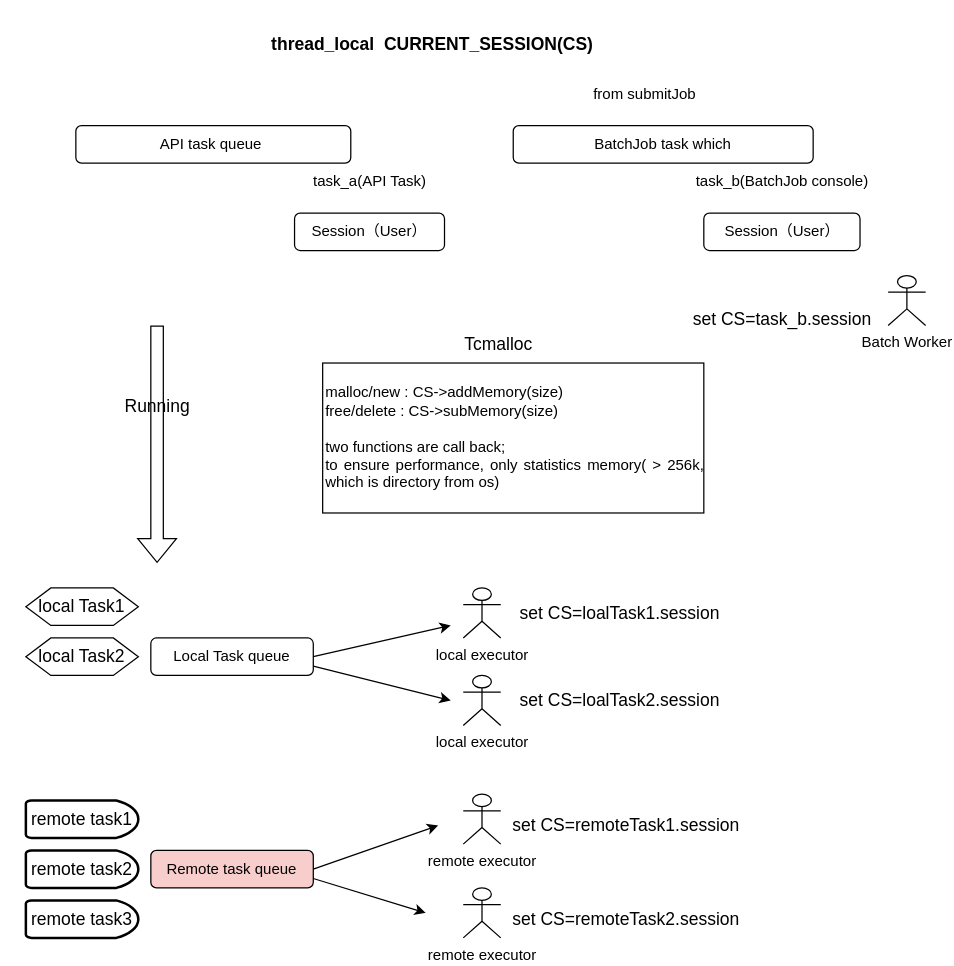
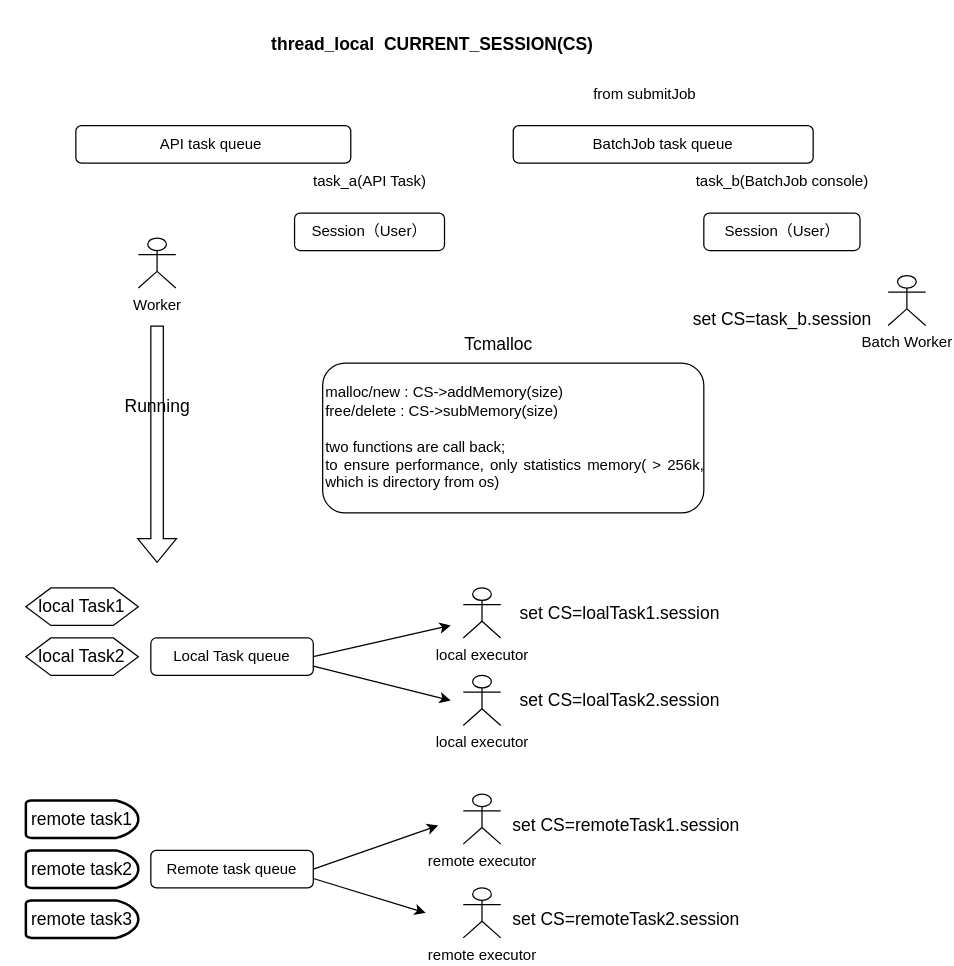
- <mxCell id="3" value="BatchJob task which" style="rounded=1;whiteSpace=wrap;html=1;" vertex="1" parent="1"><mxGeometry x="410" y="100" width="240" height="30" as="geometry" /></mxCell>
+ <mxCell id="3" value="BatchJob task queue" style="rounded=1;whiteSpace=wrap;html=1;" vertex="1" parent="1"><mxGeometry x="410" y="100" width="240" height="30" as="geometry" /></mxCell>
+ <mxCell id="4" value="Worker" style="shape=umlActor;verticalLabelPosition=bottom;verticalAlign=top;html=1;outlineConnect=0;" vertex="1" parent="1"><mxGeometry x="110" y="190" width="30" height="40" as="geometry" /></mxCell>
- <mxCell id="35" value="&lt;div style=&quot;text-align: justify;&quot;&gt;&lt;span style=&quot;background-color: initial;&quot;&gt;malloc/new : CS-&amp;gt;addMemory(size)&lt;/span&gt;&lt;/div&gt;&lt;div style=&quot;text-align: justify;&quot;&gt;&lt;span style=&quot;background-color: initial;&quot;&gt;free/delete : CS-&amp;gt;subMemory(size)&amp;nbsp;&lt;/span&gt;&lt;/div&gt;&lt;div style=&quot;text-align: justify;&quot;&gt;&lt;span style=&quot;background-color: initial;&quot;&gt;&lt;br&gt;&lt;/span&gt;&lt;/div&gt;&lt;div style=&quot;text-align: justify;&quot;&gt;two functions are call back;&amp;nbsp;&lt;/div&gt;&lt;div style=&quot;text-align: justify;&quot;&gt;to ensure performance, only statistics memory( &amp;gt; 256k, which is directory from os)&lt;/div&gt;" style="whiteSpace=wrap;html=1;align=left;rounded=0;" vertex="1" parent="1"><mxGeometry x="257.5" y="290" width="305" height="120" as="geometry" /></mxCell>
+ <mxCell id="35" value="&lt;div style=&quot;text-align: justify;&quot;&gt;&lt;span style=&quot;background-color: initial;&quot;&gt;malloc/new : CS-&amp;gt;addMemory(size)&lt;/span&gt;&lt;/div&gt;&lt;div style=&quot;text-align: justify;&quot;&gt;&lt;span style=&quot;background-color: initial;&quot;&gt;free/delete : CS-&amp;gt;subMemory(size)&amp;nbsp;&lt;/span&gt;&lt;/div&gt;&lt;div style=&quot;text-align: justify;&quot;&gt;&lt;span style=&quot;background-color: initial;&quot;&gt;&lt;br&gt;&lt;/span&gt;&lt;/div&gt;&lt;div style=&quot;text-align: justify;&quot;&gt;two functions are call back;&amp;nbsp;&lt;/div&gt;&lt;div style=&quot;text-align: justify;&quot;&gt;to ensure performance, only statistics memory( &amp;gt; 256k, which is directory from os)&lt;/div&gt;" style="rounded=1;whiteSpace=wrap;html=1;align=left;" vertex="1" parent="1"><mxGeometry x="257.5" y="290" width="305" height="120" as="geometry" /></mxCell>
- <mxCell id="17" value="Remote task queue" style="rounded=1;whiteSpace=wrap;html=1;fillColor=#f8cecc;" vertex="1" parent="1"><mxGeometry x="120" y="680" width="130" height="30" as="geometry" /></mxCell>
+ <mxCell id="17" value="Remote task queue" style="rounded=1;whiteSpace=wrap;html=1;" vertex="1" parent="1"><mxGeometry x="120" y="680" width="130" height="30" as="geometry" /></mxCell>
